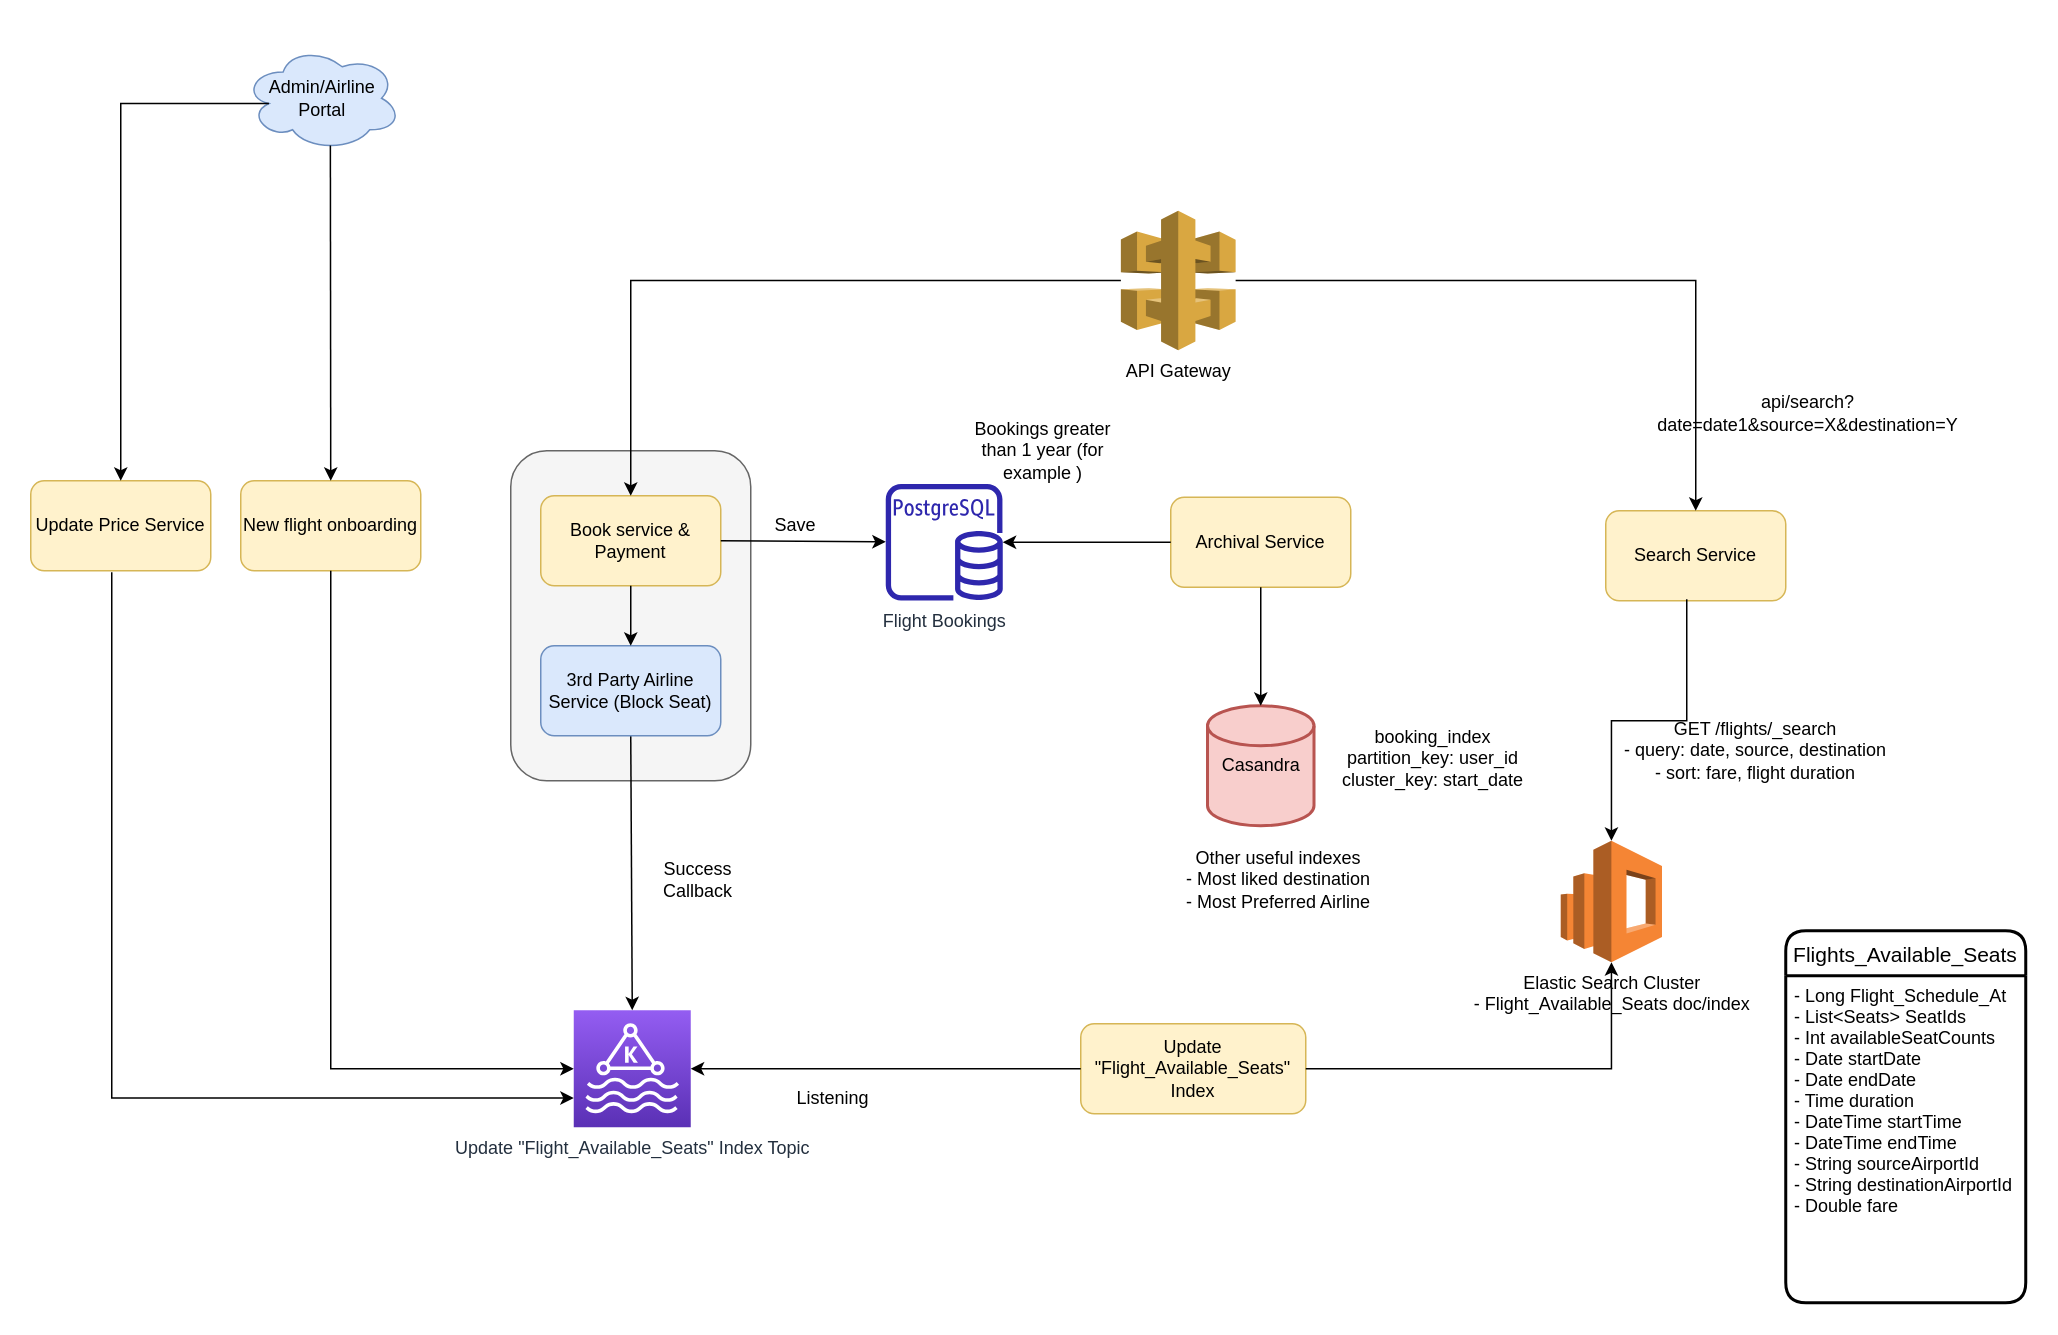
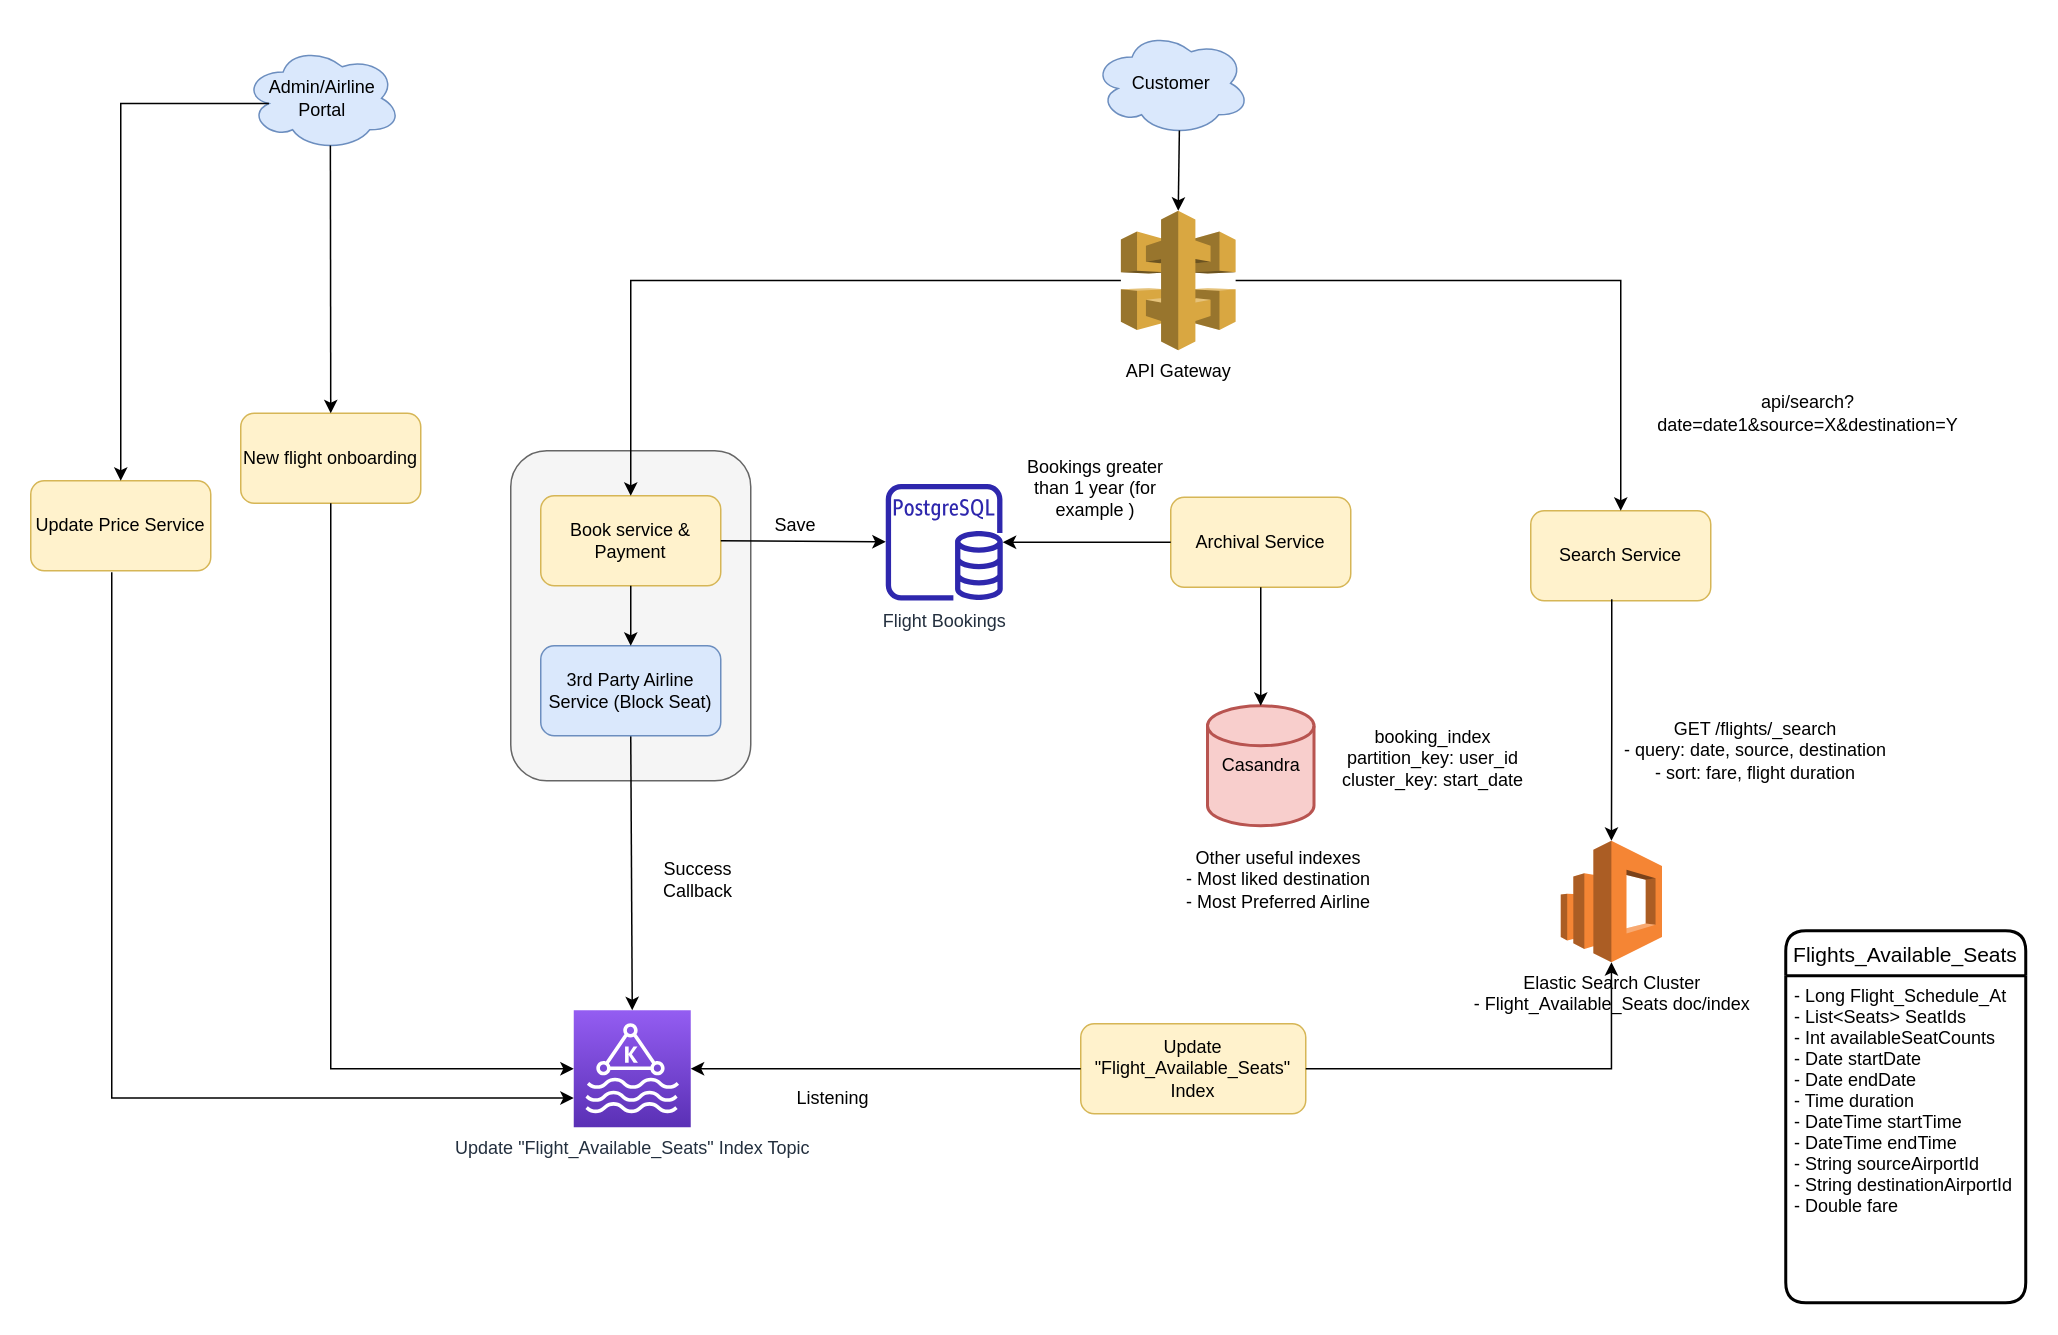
+ <mxCell id="3" value="Customer" style="ellipse;shape=cloud;whiteSpace=wrap;html=1;fillColor=#dae8fc;strokeColor=#6c8ebf;" parent="1" vertex="1"><mxGeometry x="728" y="20" width="105" height="70" as="geometry" /></mxCell>
+ <mxCell id="7" value="" style="endArrow=classic;html=1;rounded=0;exitX=0.55;exitY=0.95;exitDx=0;exitDy=0;exitPerimeter=0;entryX=0.5;entryY=0;entryDx=0;entryDy=0;entryPerimeter=0;" parent="1" source="3" target="25" edge="1"><mxGeometry width="50" height="50" relative="1" as="geometry"><mxPoint x="720" y="270" as="sourcePoint" /><mxPoint x="785" y="160" as="targetPoint" /></mxGeometry></mxCell>
- <mxCell id="40" value="Bookings greater than 1 year (for example )" style="text;html=1;strokeColor=none;fillColor=none;align=center;verticalAlign=middle;whiteSpace=wrap;rounded=0;" vertex="1" parent="1"><mxGeometry x="645" y="285" width="100" height="30" as="geometry" /></mxCell>
+ <mxCell id="40" value="Bookings greater than 1 year (for example )" style="text;html=1;strokeColor=none;fillColor=none;align=center;verticalAlign=middle;whiteSpace=wrap;rounded=0;" vertex="1" parent="1"><mxGeometry x="680" y="310" width="100" height="30" as="geometry" /></mxCell>
- <mxCell id="9" value="New flight onboarding" style="rounded=1;whiteSpace=wrap;html=1;fillColor=#fff2cc;strokeColor=#d6b656;" parent="1" vertex="1"><mxGeometry x="160" y="320" width="120" height="60" as="geometry" /></mxCell>
+ <mxCell id="9" value="New flight onboarding" style="rounded=1;whiteSpace=wrap;html=1;fillColor=#fff2cc;strokeColor=#d6b656;" parent="1" vertex="1"><mxGeometry x="160" y="275" width="120" height="60" as="geometry" /></mxCell>
- <mxCell id="4" value="Search Service" style="rounded=1;whiteSpace=wrap;html=1;fillColor=#fff2cc;strokeColor=#d6b656;" parent="1" vertex="1"><mxGeometry x="1070" y="340" width="120" height="60" as="geometry" /></mxCell>
+ <mxCell id="4" value="Search Service" style="rounded=1;whiteSpace=wrap;html=1;fillColor=#fff2cc;strokeColor=#d6b656;" parent="1" vertex="1"><mxGeometry x="1020" y="340" width="120" height="60" as="geometry" /></mxCell>
